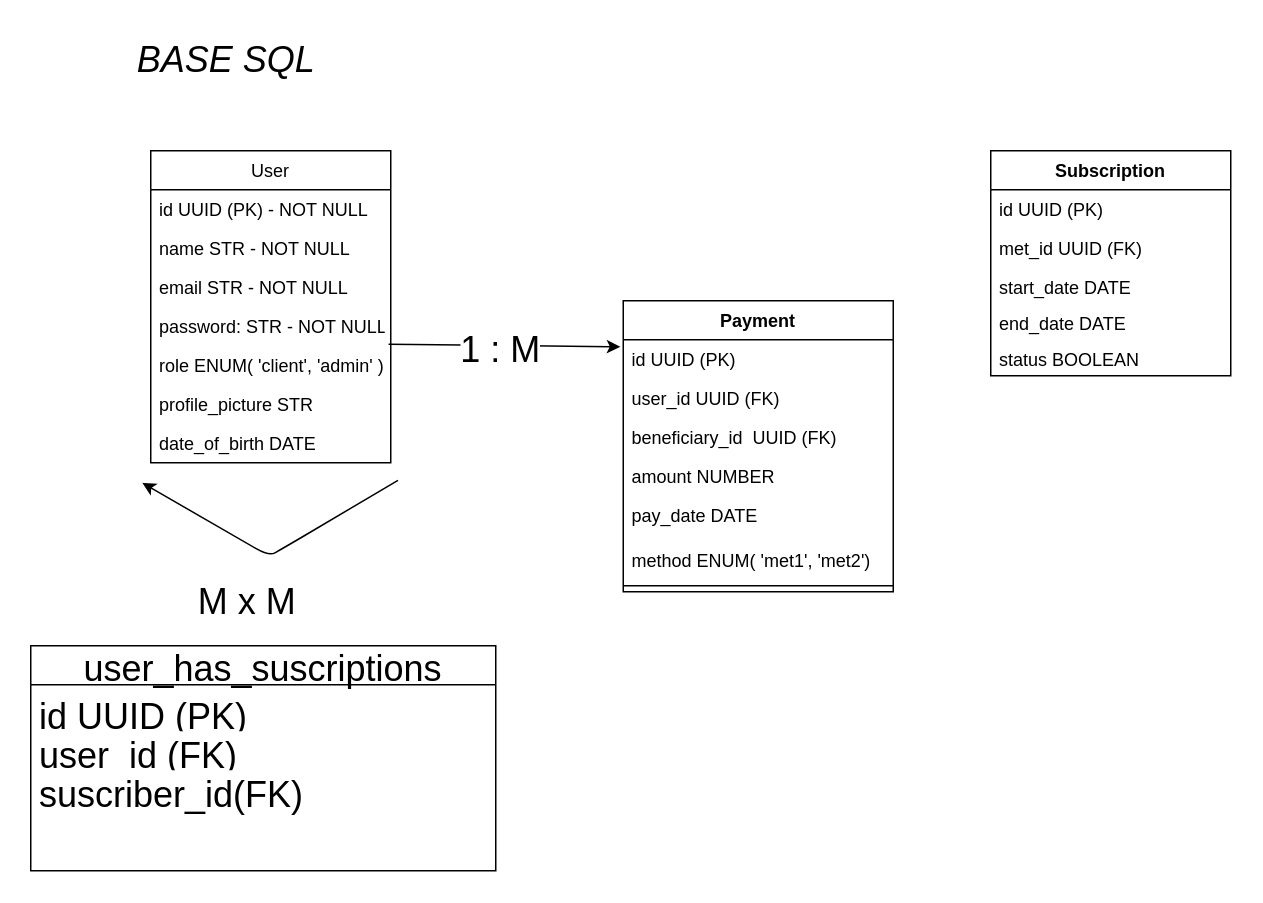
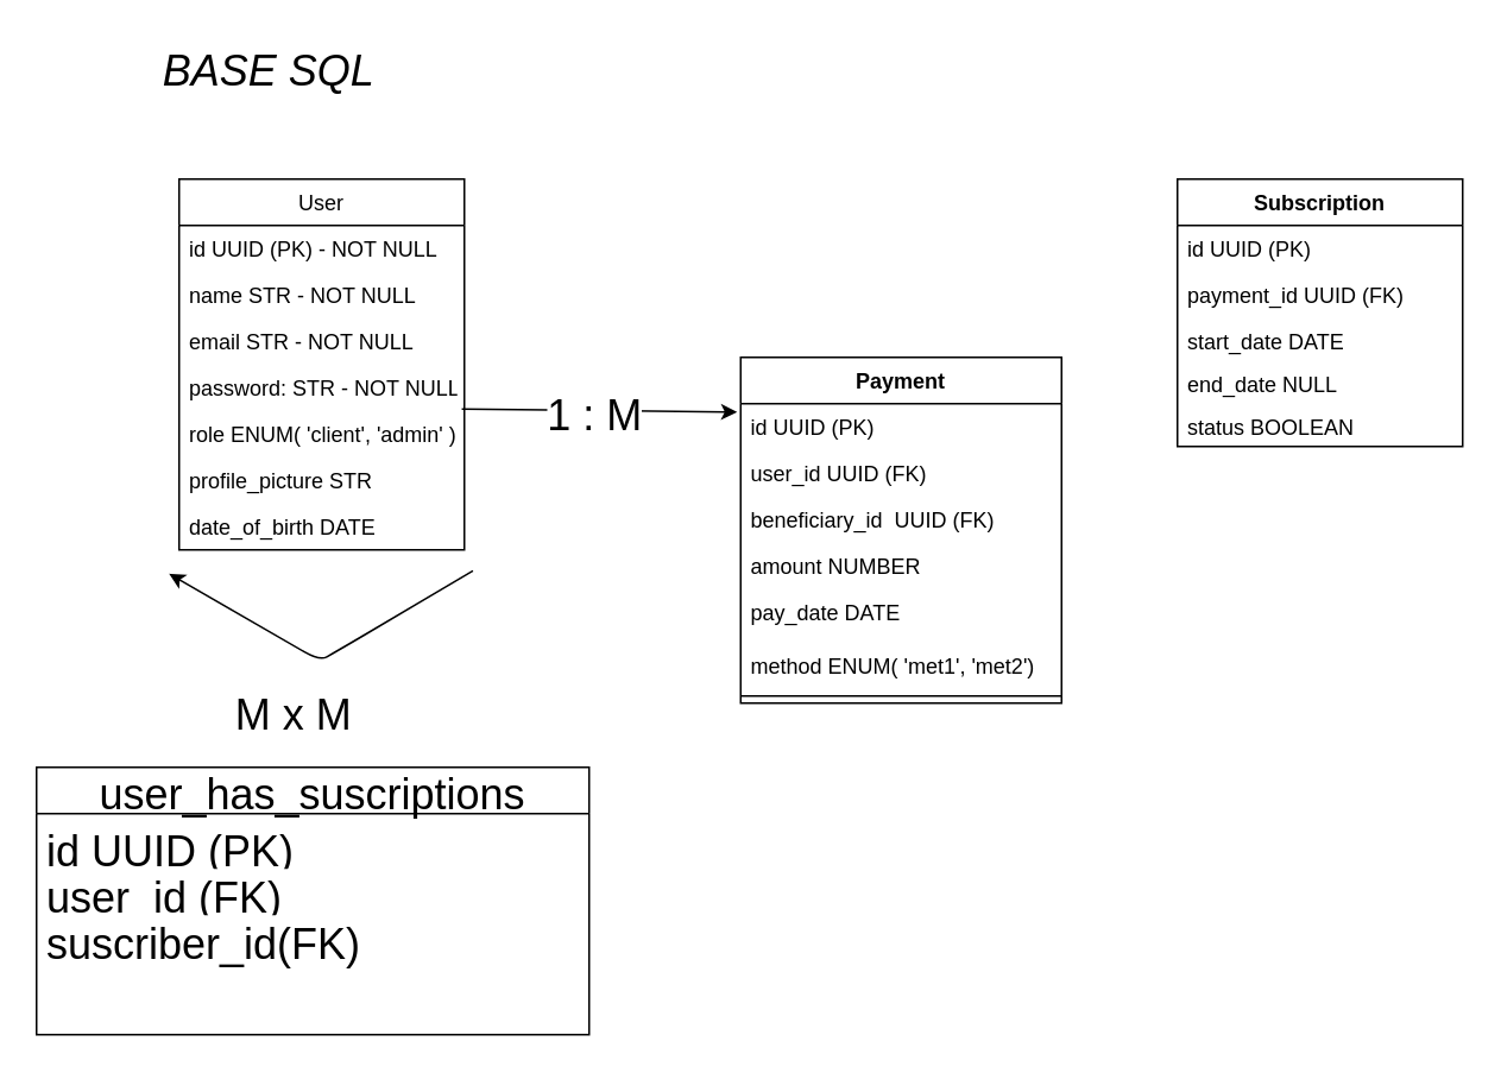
- <mxCell id="20" value="met_id UUID (FK)" style="text;strokeColor=none;fillColor=none;align=left;verticalAlign=top;spacingLeft=4;spacingRight=4;overflow=hidden;rotatable=0;points=[[0,0.5],[1,0.5]];portConstraint=eastwest;" parent="18" vertex="1"><mxGeometry y="52" width="160" height="26" as="geometry" /></mxCell>
+ <mxCell id="20" value="payment_id UUID (FK)" style="text;strokeColor=none;fillColor=none;align=left;verticalAlign=top;spacingLeft=4;spacingRight=4;overflow=hidden;rotatable=0;points=[[0,0.5],[1,0.5]];portConstraint=eastwest;" parent="18" vertex="1"><mxGeometry y="52" width="160" height="26" as="geometry" /></mxCell>
- <mxCell id="22" value="end_date DATE" style="text;strokeColor=none;fillColor=none;align=left;verticalAlign=top;spacingLeft=4;spacingRight=4;overflow=hidden;rotatable=0;points=[[0,0.5],[1,0.5]];portConstraint=eastwest;" parent="18" vertex="1"><mxGeometry y="102" width="160" height="24" as="geometry" /></mxCell>
+ <mxCell id="22" value="end_date NULL" style="text;strokeColor=none;fillColor=none;align=left;verticalAlign=top;spacingLeft=4;spacingRight=4;overflow=hidden;rotatable=0;points=[[0,0.5],[1,0.5]];portConstraint=eastwest;" parent="18" vertex="1"><mxGeometry y="102" width="160" height="24" as="geometry" /></mxCell>
